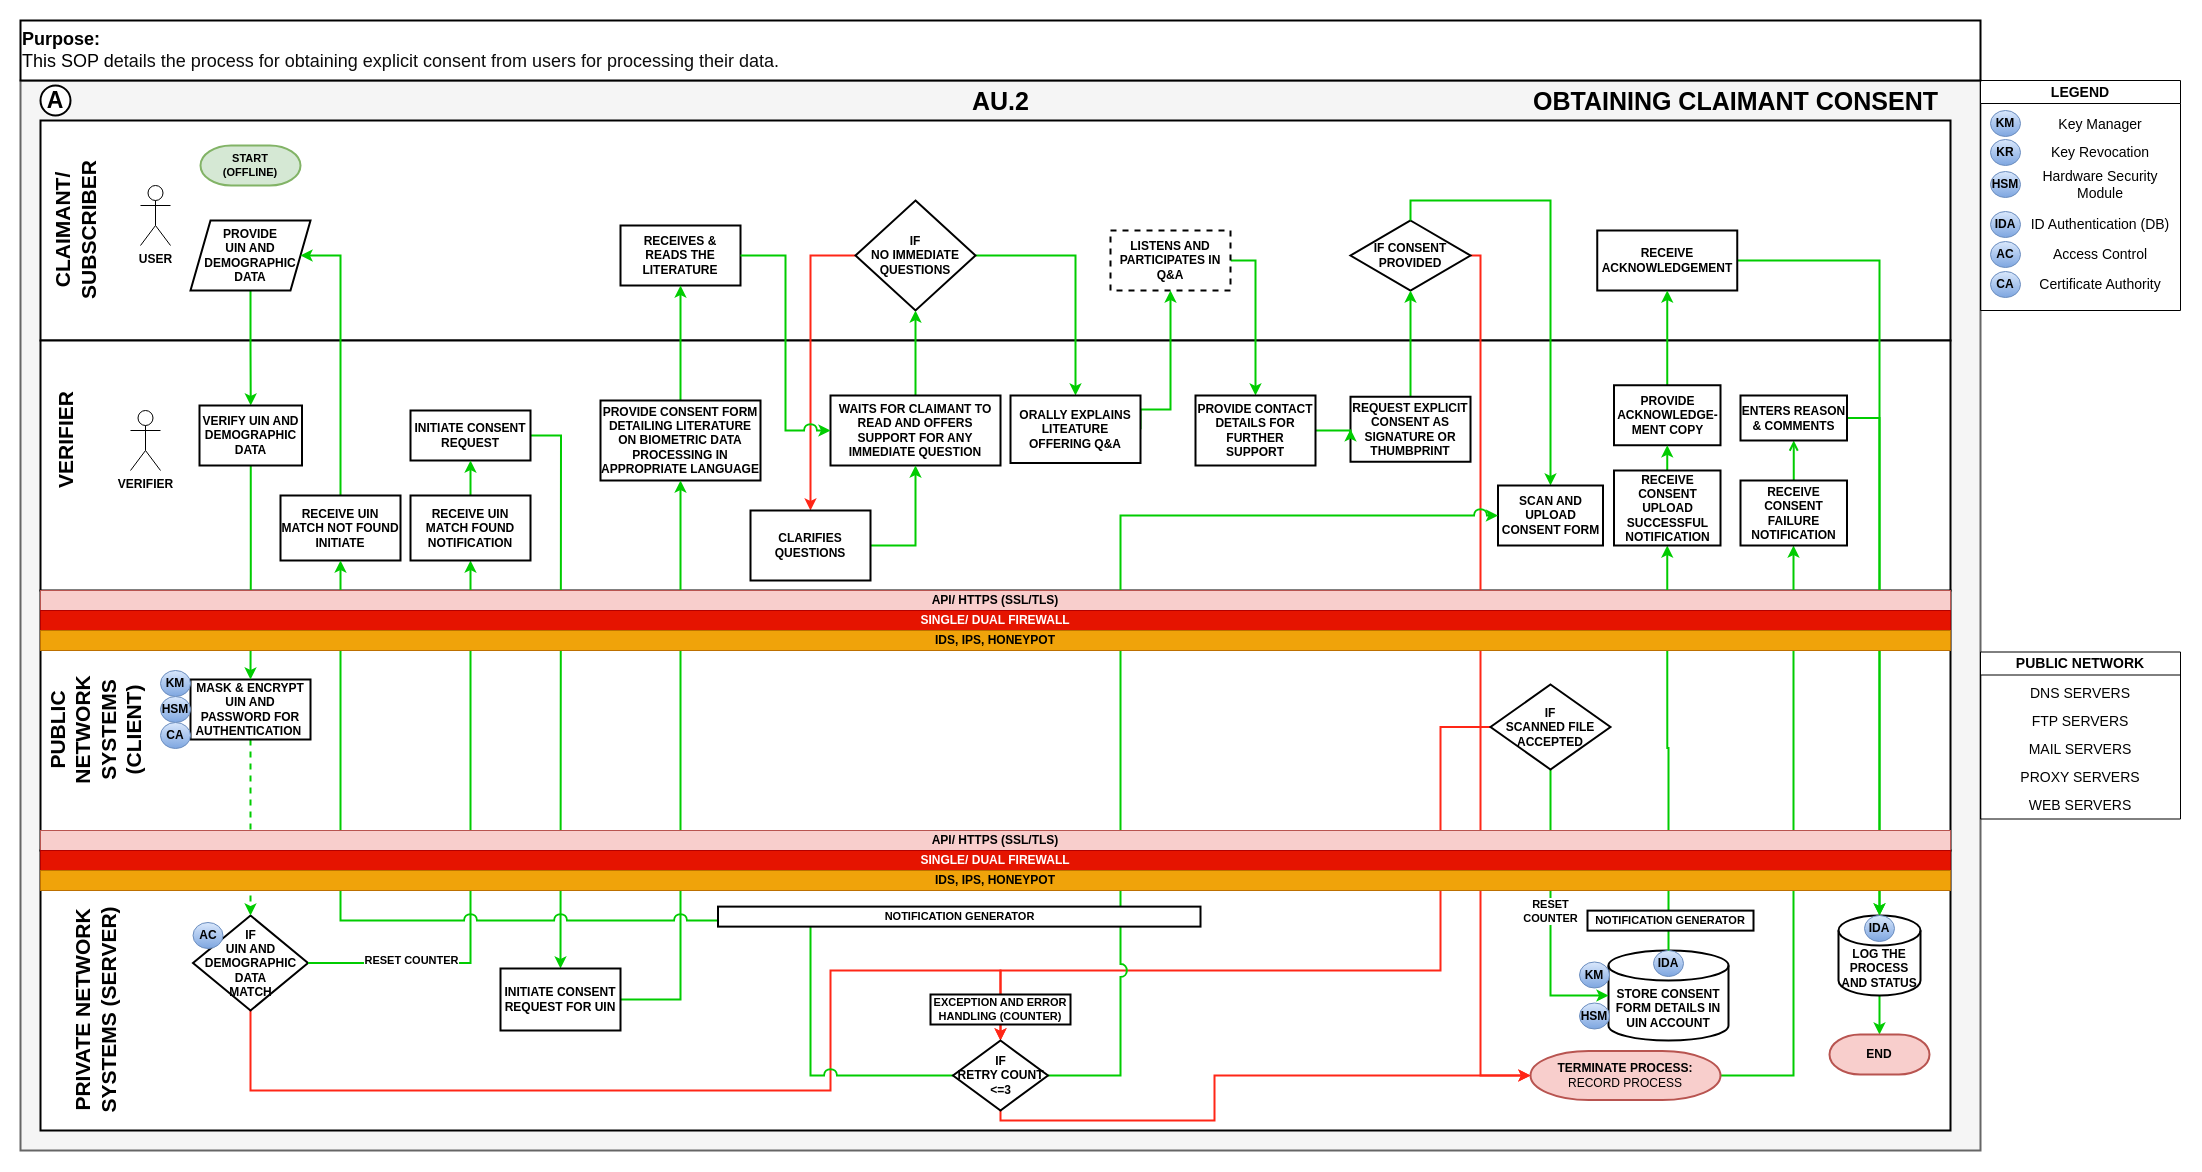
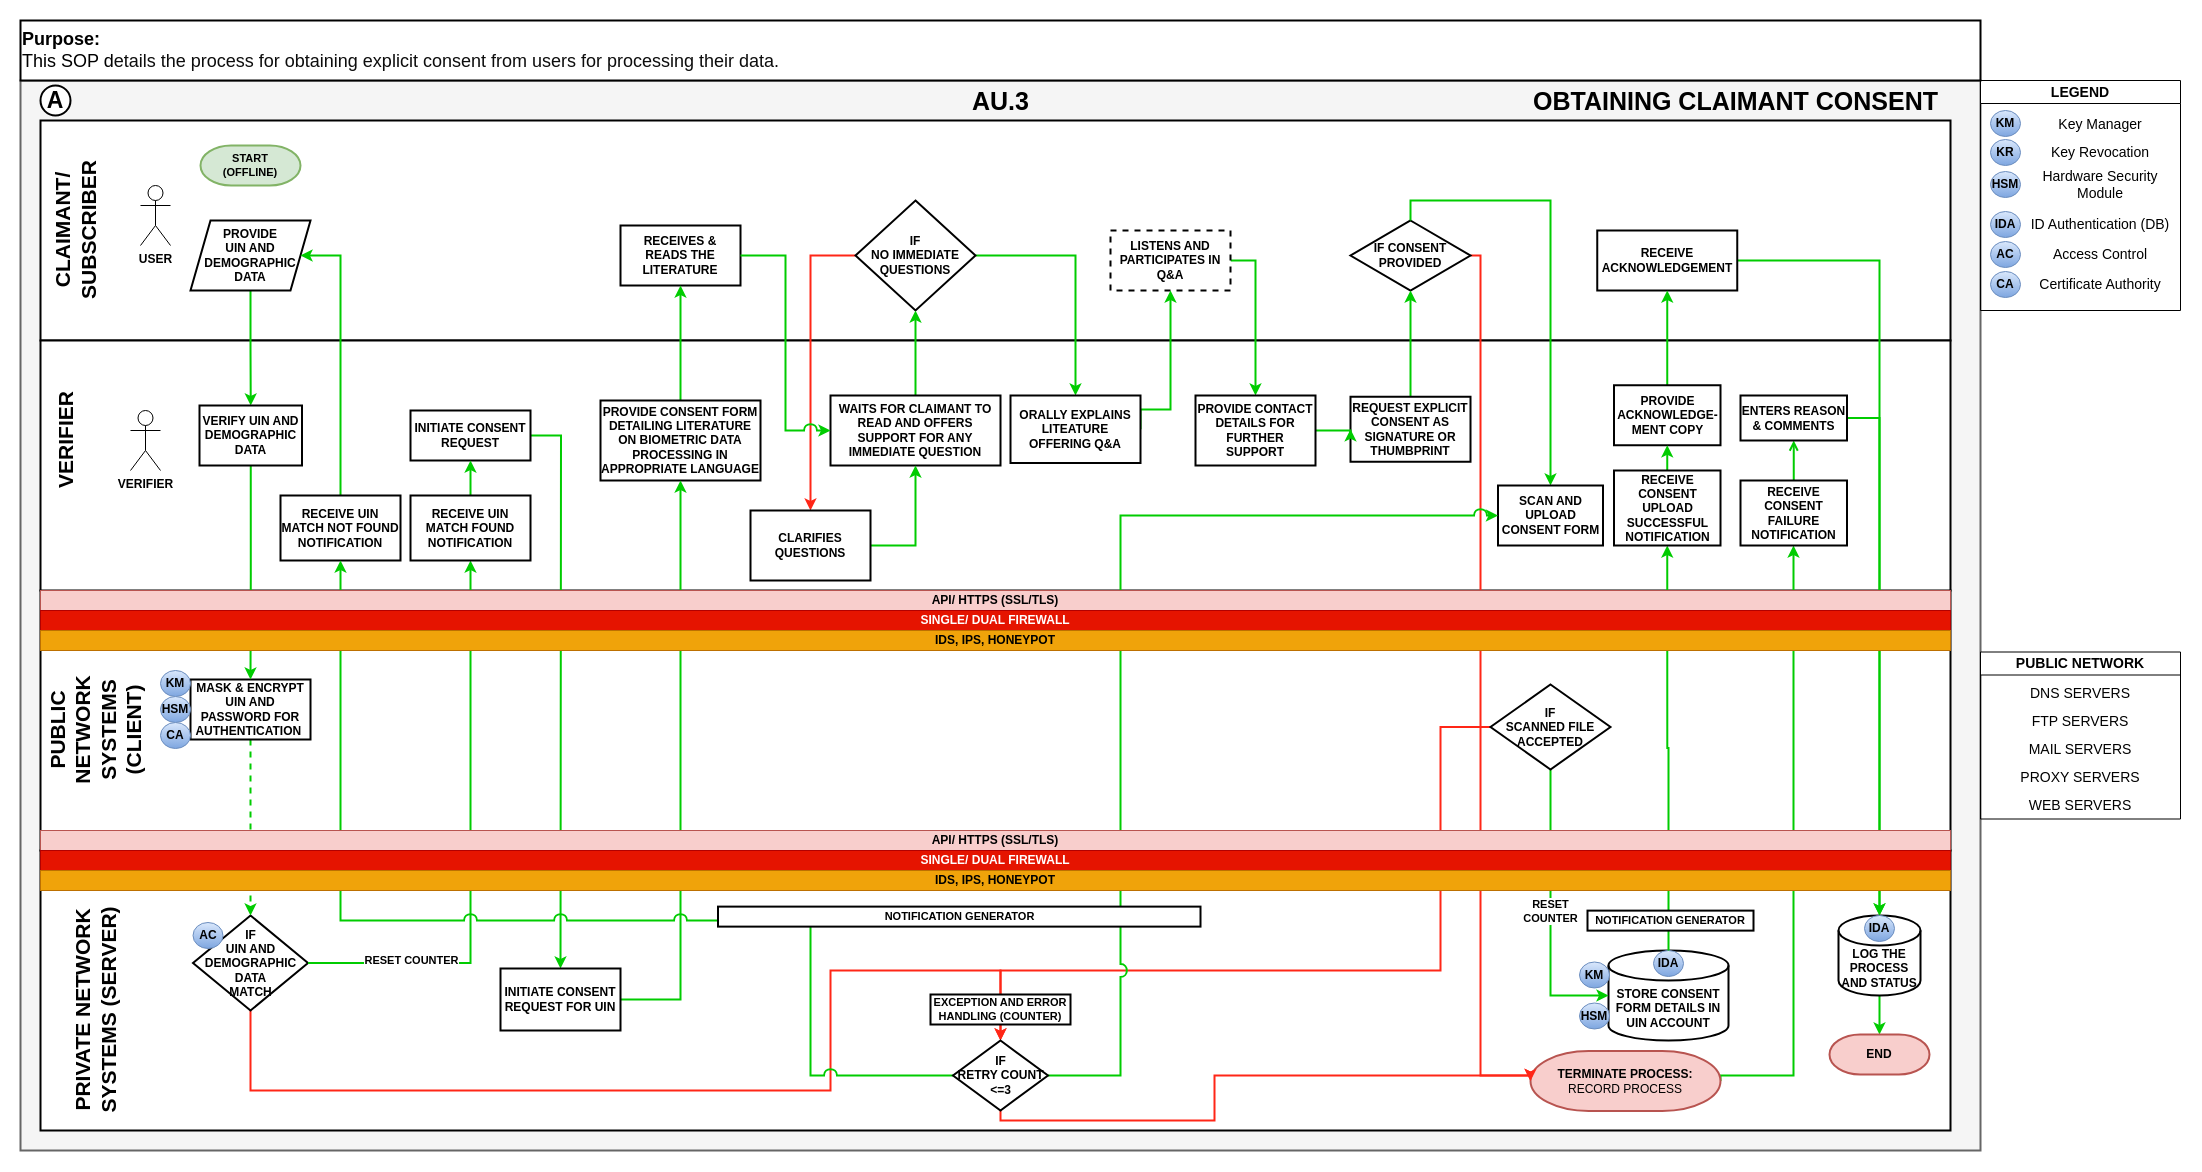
- <mxCell id="7" value="AU.2" style="text;html=1;align=center;verticalAlign=middle;resizable=0;points=[];autosize=1;strokeColor=none;fillColor=none;strokeWidth=2;fontStyle=1;fontSize=25;" parent="1" vertex="1"><mxGeometry x="960" y="80" width="80" height="40" as="geometry" /></mxCell>
+ <mxCell id="7" value="AU.3" style="text;html=1;align=center;verticalAlign=middle;resizable=0;points=[];autosize=1;strokeColor=none;fillColor=none;strokeWidth=2;fontStyle=1;fontSize=25;" parent="1" vertex="1"><mxGeometry x="960" y="80" width="80" height="40" as="geometry" /></mxCell>
- <mxCell id="77" value="RECEIVE UIN MATCH NOT FOUND INITIATE" style="rounded=0;whiteSpace=wrap;html=1;strokeWidth=2;fontStyle=1" parent="1" vertex="1"><mxGeometry x="280" y="495" width="120" height="65" as="geometry" /></mxCell>
+ <mxCell id="77" value="RECEIVE UIN MATCH NOT FOUND NOTIFICATION" style="rounded=0;whiteSpace=wrap;html=1;strokeWidth=2;fontStyle=1" parent="1" vertex="1"><mxGeometry x="280" y="495" width="120" height="65" as="geometry" /></mxCell>
- <mxCell id="37" value="&lt;span style=&quot;border-color: var(--border-color);&quot;&gt;&lt;b&gt;TERMINATE PROCESS:&lt;br&gt;&lt;/b&gt;RECORD PROCESS&lt;br&gt;&lt;/span&gt;" style="strokeWidth=2;html=1;shape=mxgraph.flowchart.terminator;whiteSpace=wrap;fillColor=#f8cecc;strokeColor=#b85450;" parent="1" vertex="1"><mxGeometry x="1530" y="1050.5" width="190" height="49" as="geometry" /></mxCell>
+ <mxCell id="37" value="&lt;span style=&quot;border-color: var(--border-color);&quot;&gt;&lt;b&gt;TERMINATE PROCESS:&lt;br&gt;&lt;/b&gt;RECORD PROCESS&lt;br&gt;&lt;/span&gt;" style="strokeWidth=2;html=1;shape=mxgraph.flowchart.terminator;whiteSpace=wrap;fillColor=#f8cecc;strokeColor=#b85450;" parent="1" vertex="1"><mxGeometry x="1530" y="1050.5" width="190" height="60" as="geometry" /></mxCell>
